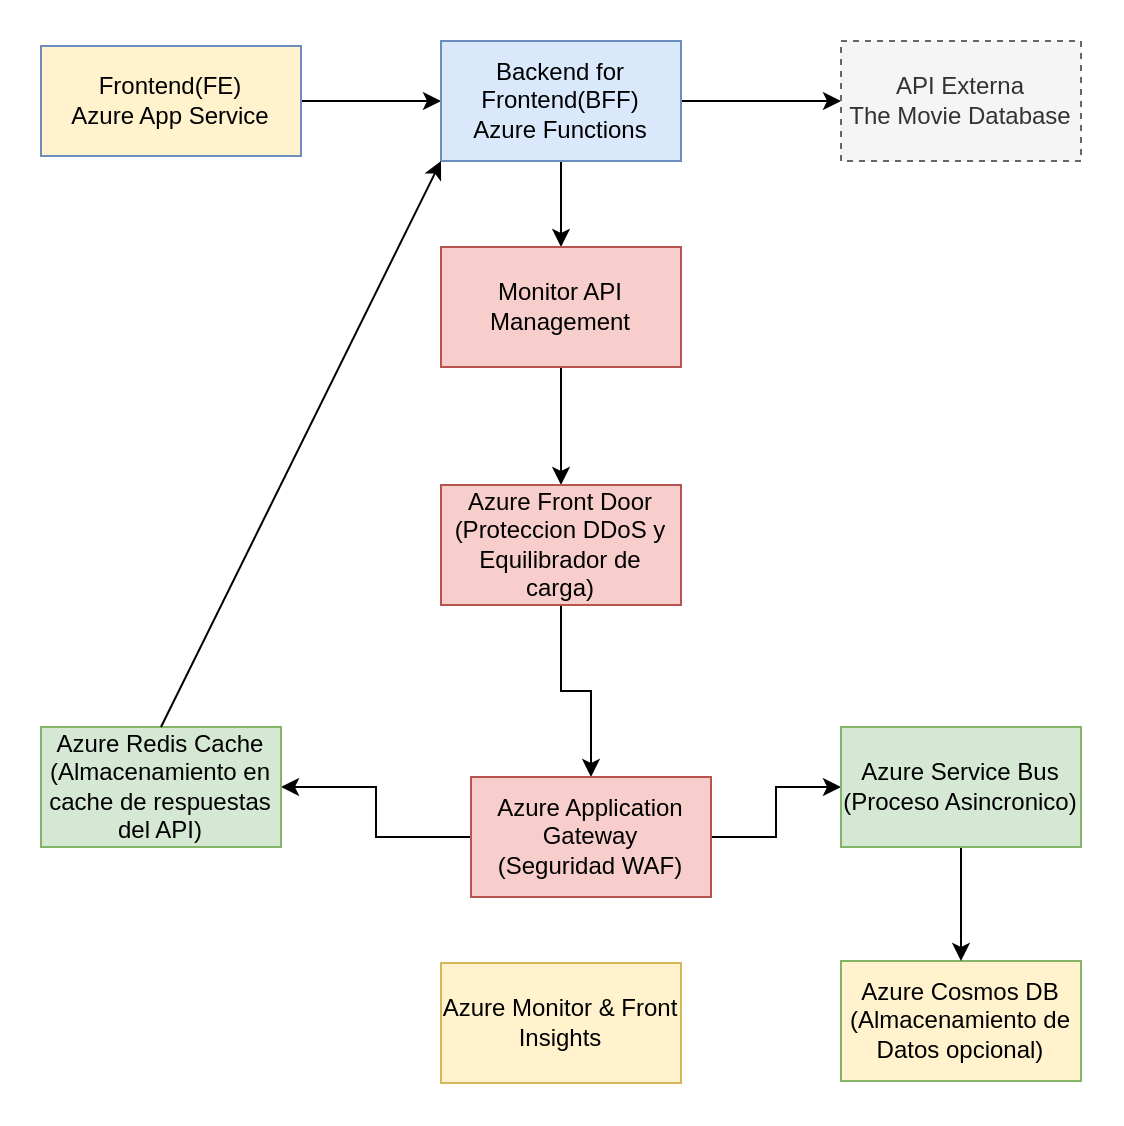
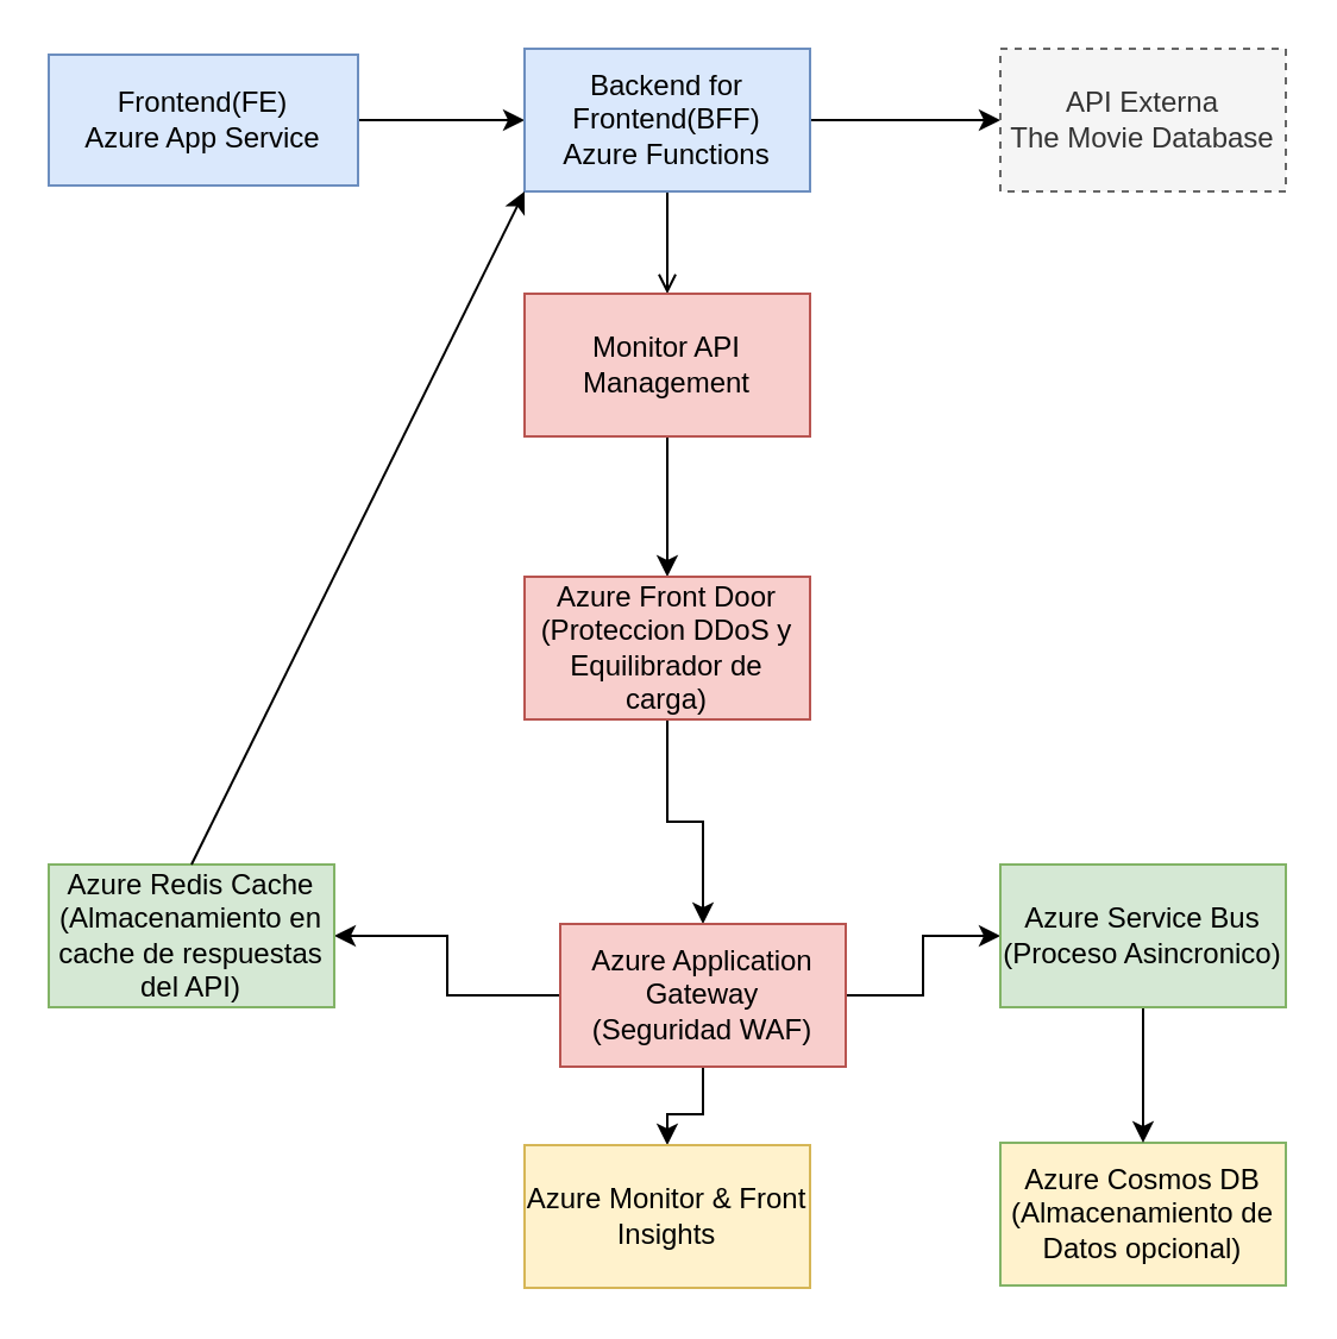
- <mxCell id="3" value="Frontend(FE)&lt;br&gt;Azure App Service" style="rounded=0;whiteSpace=wrap;html=1;fillColor=#fff2cc;strokeColor=#6c8ebf;" vertex="1" parent="1"><mxGeometry x="20" y="22.5" width="130" height="55" as="geometry" /></mxCell>
+ <mxCell id="3" value="Frontend(FE)&lt;br&gt;Azure App Service" style="rounded=0;whiteSpace=wrap;html=1;fillColor=#dae8fc;strokeColor=#6c8ebf;" vertex="1" parent="1"><mxGeometry x="20" y="22.5" width="130" height="55" as="geometry" /></mxCell>
- <mxCell id="5" value="" style="edgeStyle=orthogonalEdgeStyle;rounded=0;orthogonalLoop=1;jettySize=auto;html=1;" edge="1" parent="1" source="6" target="9"><mxGeometry relative="1" as="geometry" /></mxCell>
+ <mxCell id="5" value="" style="edgeStyle=orthogonalEdgeStyle;rounded=0;orthogonalLoop=1;jettySize=auto;html=1;endArrow=open;" edge="1" parent="1" source="6" target="9"><mxGeometry relative="1" as="geometry" /></mxCell>
+ <mxCell id="12" value="" style="edgeStyle=orthogonalEdgeStyle;rounded=0;orthogonalLoop=1;jettySize=auto;html=1;" edge="1" parent="1" source="15" target="16"><mxGeometry relative="1" as="geometry" /></mxCell>
